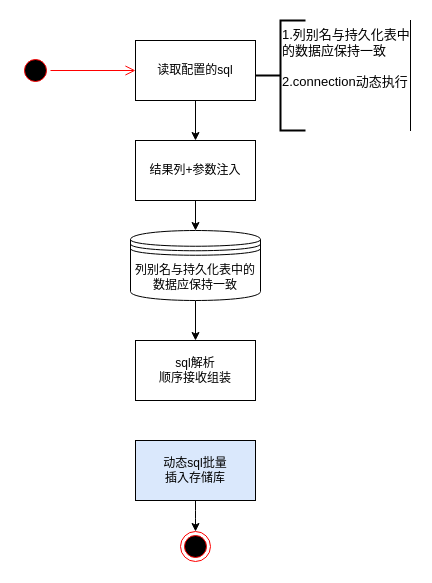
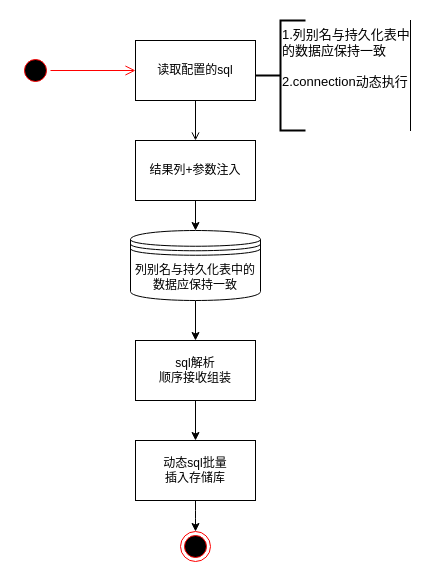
- <mxCell id="2" value="" style="edgeStyle=orthogonalEdgeStyle;rounded=0;orthogonalLoop=1;jettySize=auto;html=1;" edge="1" parent="1" source="3" target="5"><mxGeometry relative="1" as="geometry" /></mxCell>
+ <mxCell id="2" value="" style="edgeStyle=orthogonalEdgeStyle;rounded=0;orthogonalLoop=1;jettySize=auto;html=1;endArrow=open;" edge="1" parent="1" source="3" target="5"><mxGeometry relative="1" as="geometry" /></mxCell>
+ <mxCell id="7" value="" style="edgeStyle=orthogonalEdgeStyle;rounded=1;orthogonalLoop=1;jettySize=auto;html=1;shadow=0;fontSize=13;startArrow=none;startFill=0;" edge="1" parent="1" source="8" target="16"><mxGeometry relative="1" as="geometry" /></mxCell>
- <mxCell id="16" value="动态sql批量&lt;br&gt;插入存储库" style="whiteSpace=wrap;html=1;rounded=0;fillColor=#dae8fc;" vertex="1" parent="1"><mxGeometry x="135" y="440" width="120" height="60" as="geometry" /></mxCell>
+ <mxCell id="16" value="动态sql批量&lt;br&gt;插入存储库" style="whiteSpace=wrap;html=1;rounded=0;" vertex="1" parent="1"><mxGeometry x="135" y="440" width="120" height="60" as="geometry" /></mxCell>
